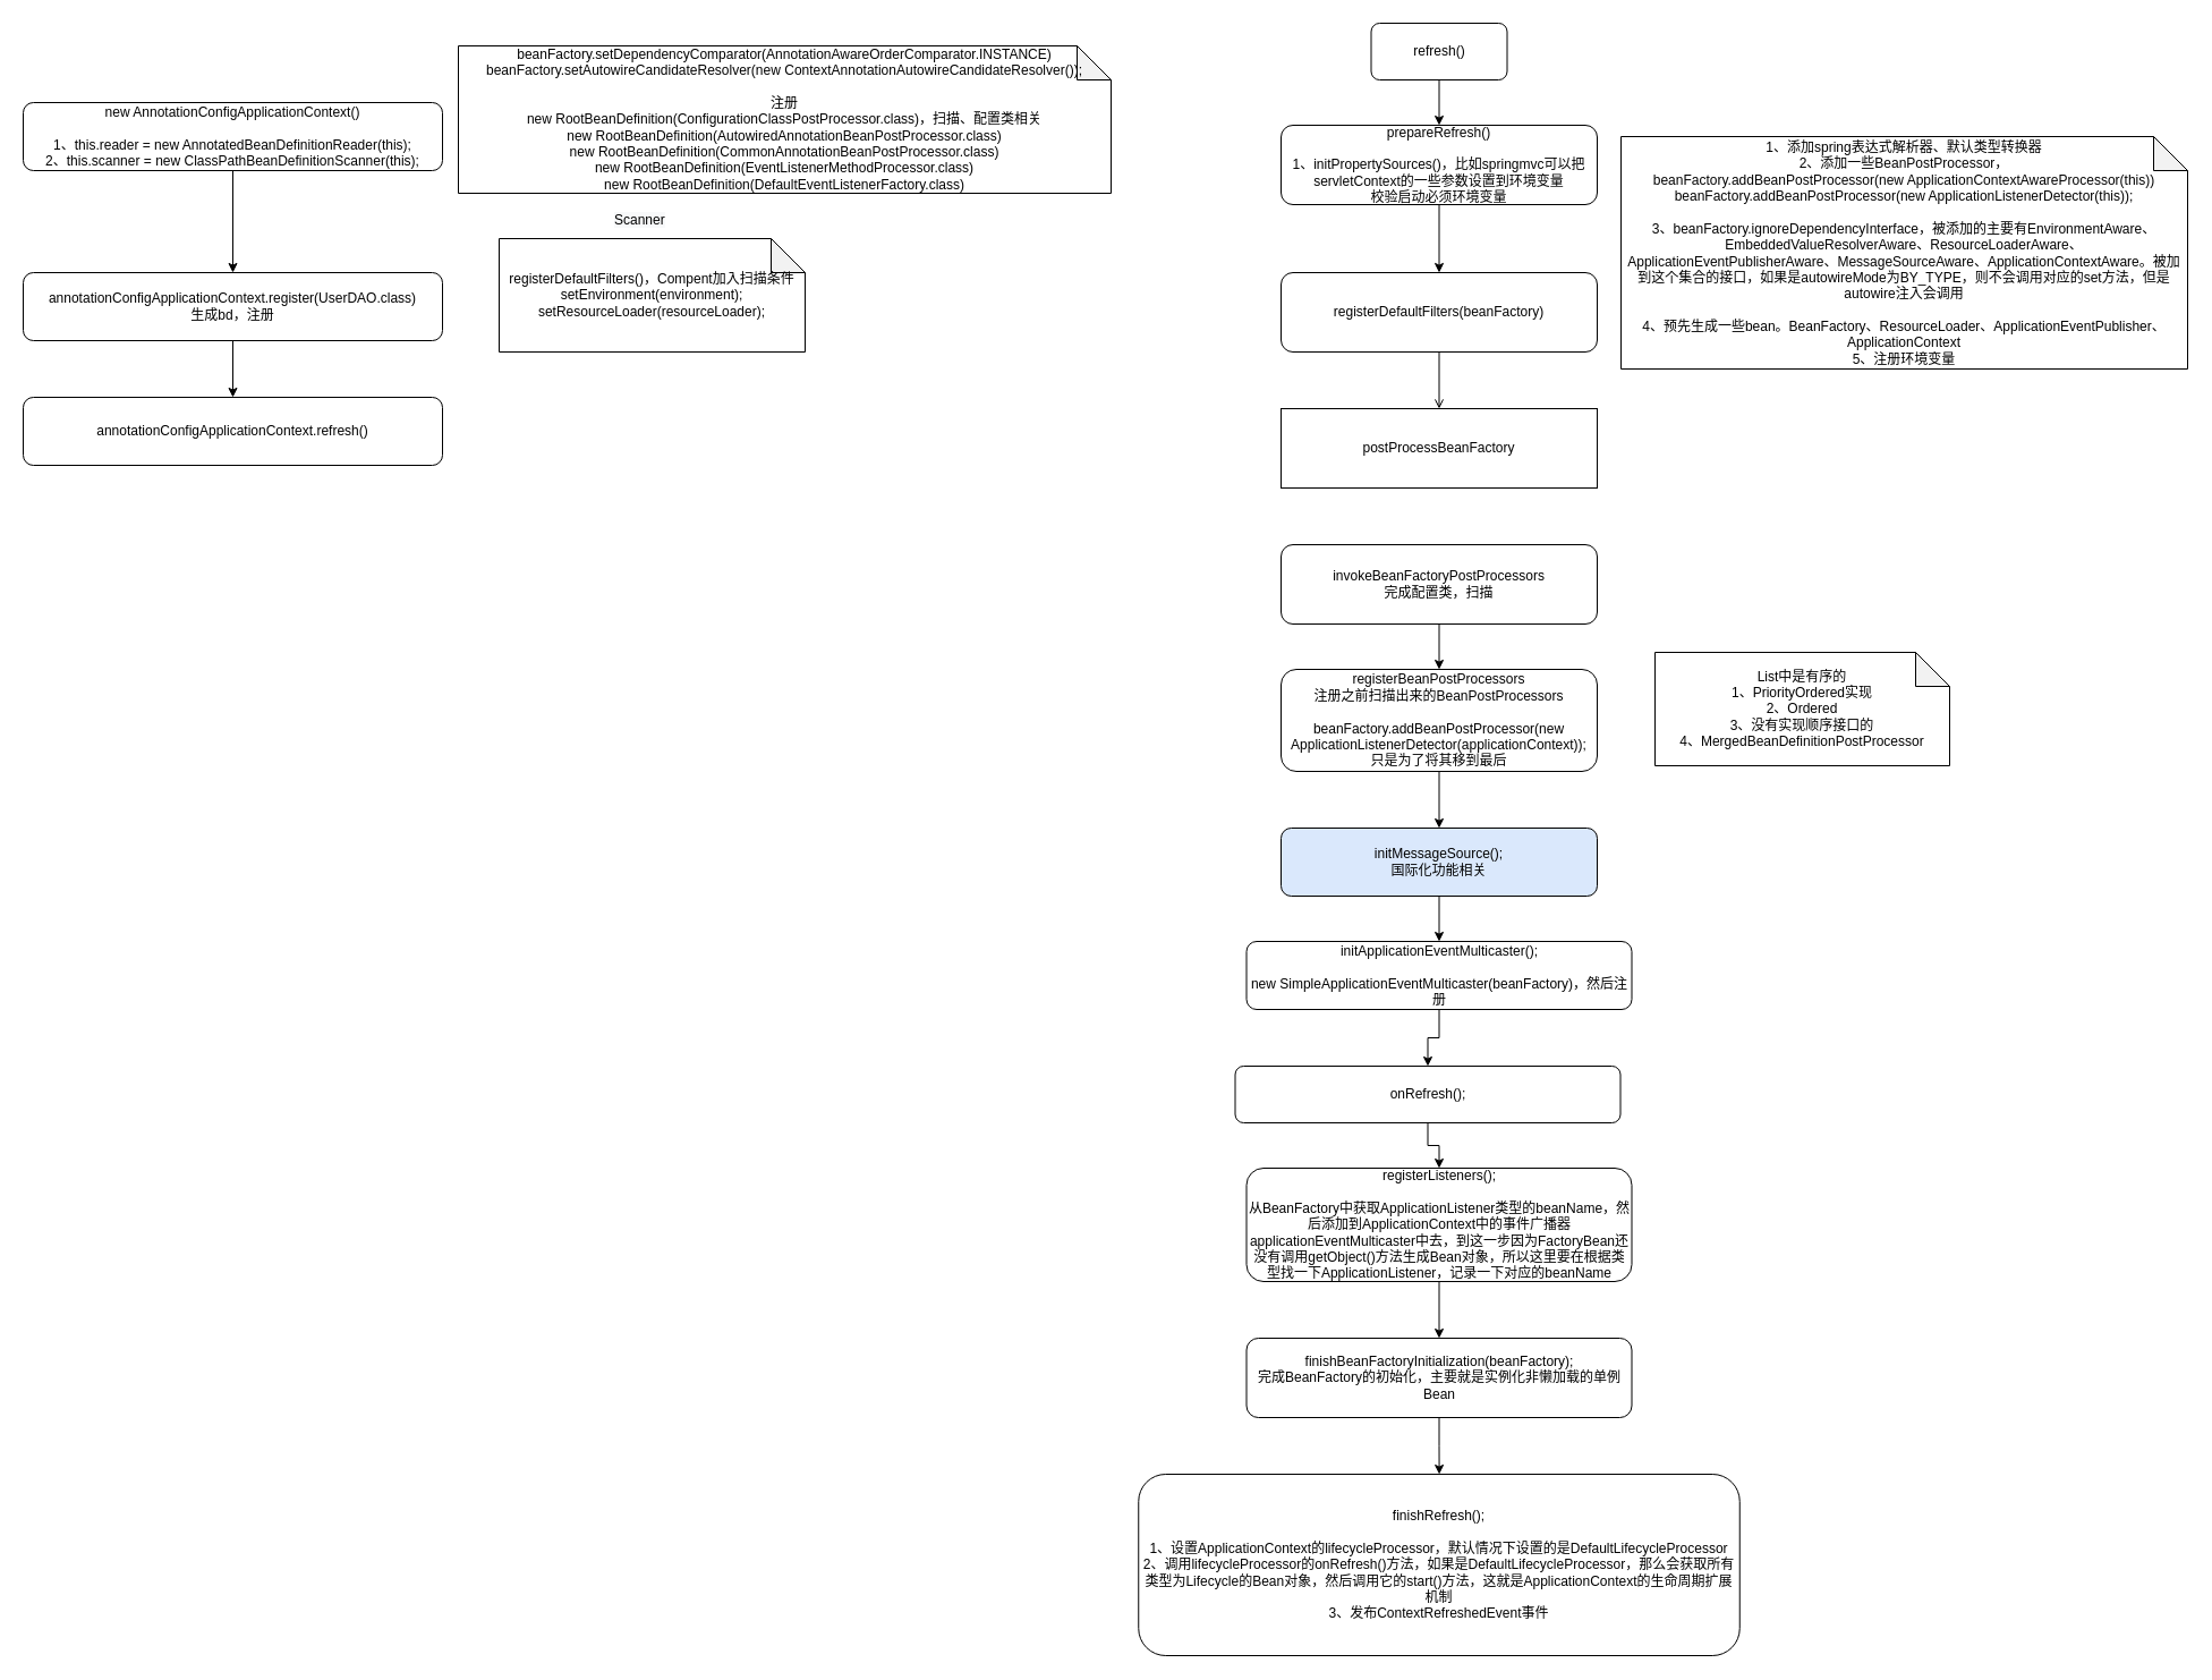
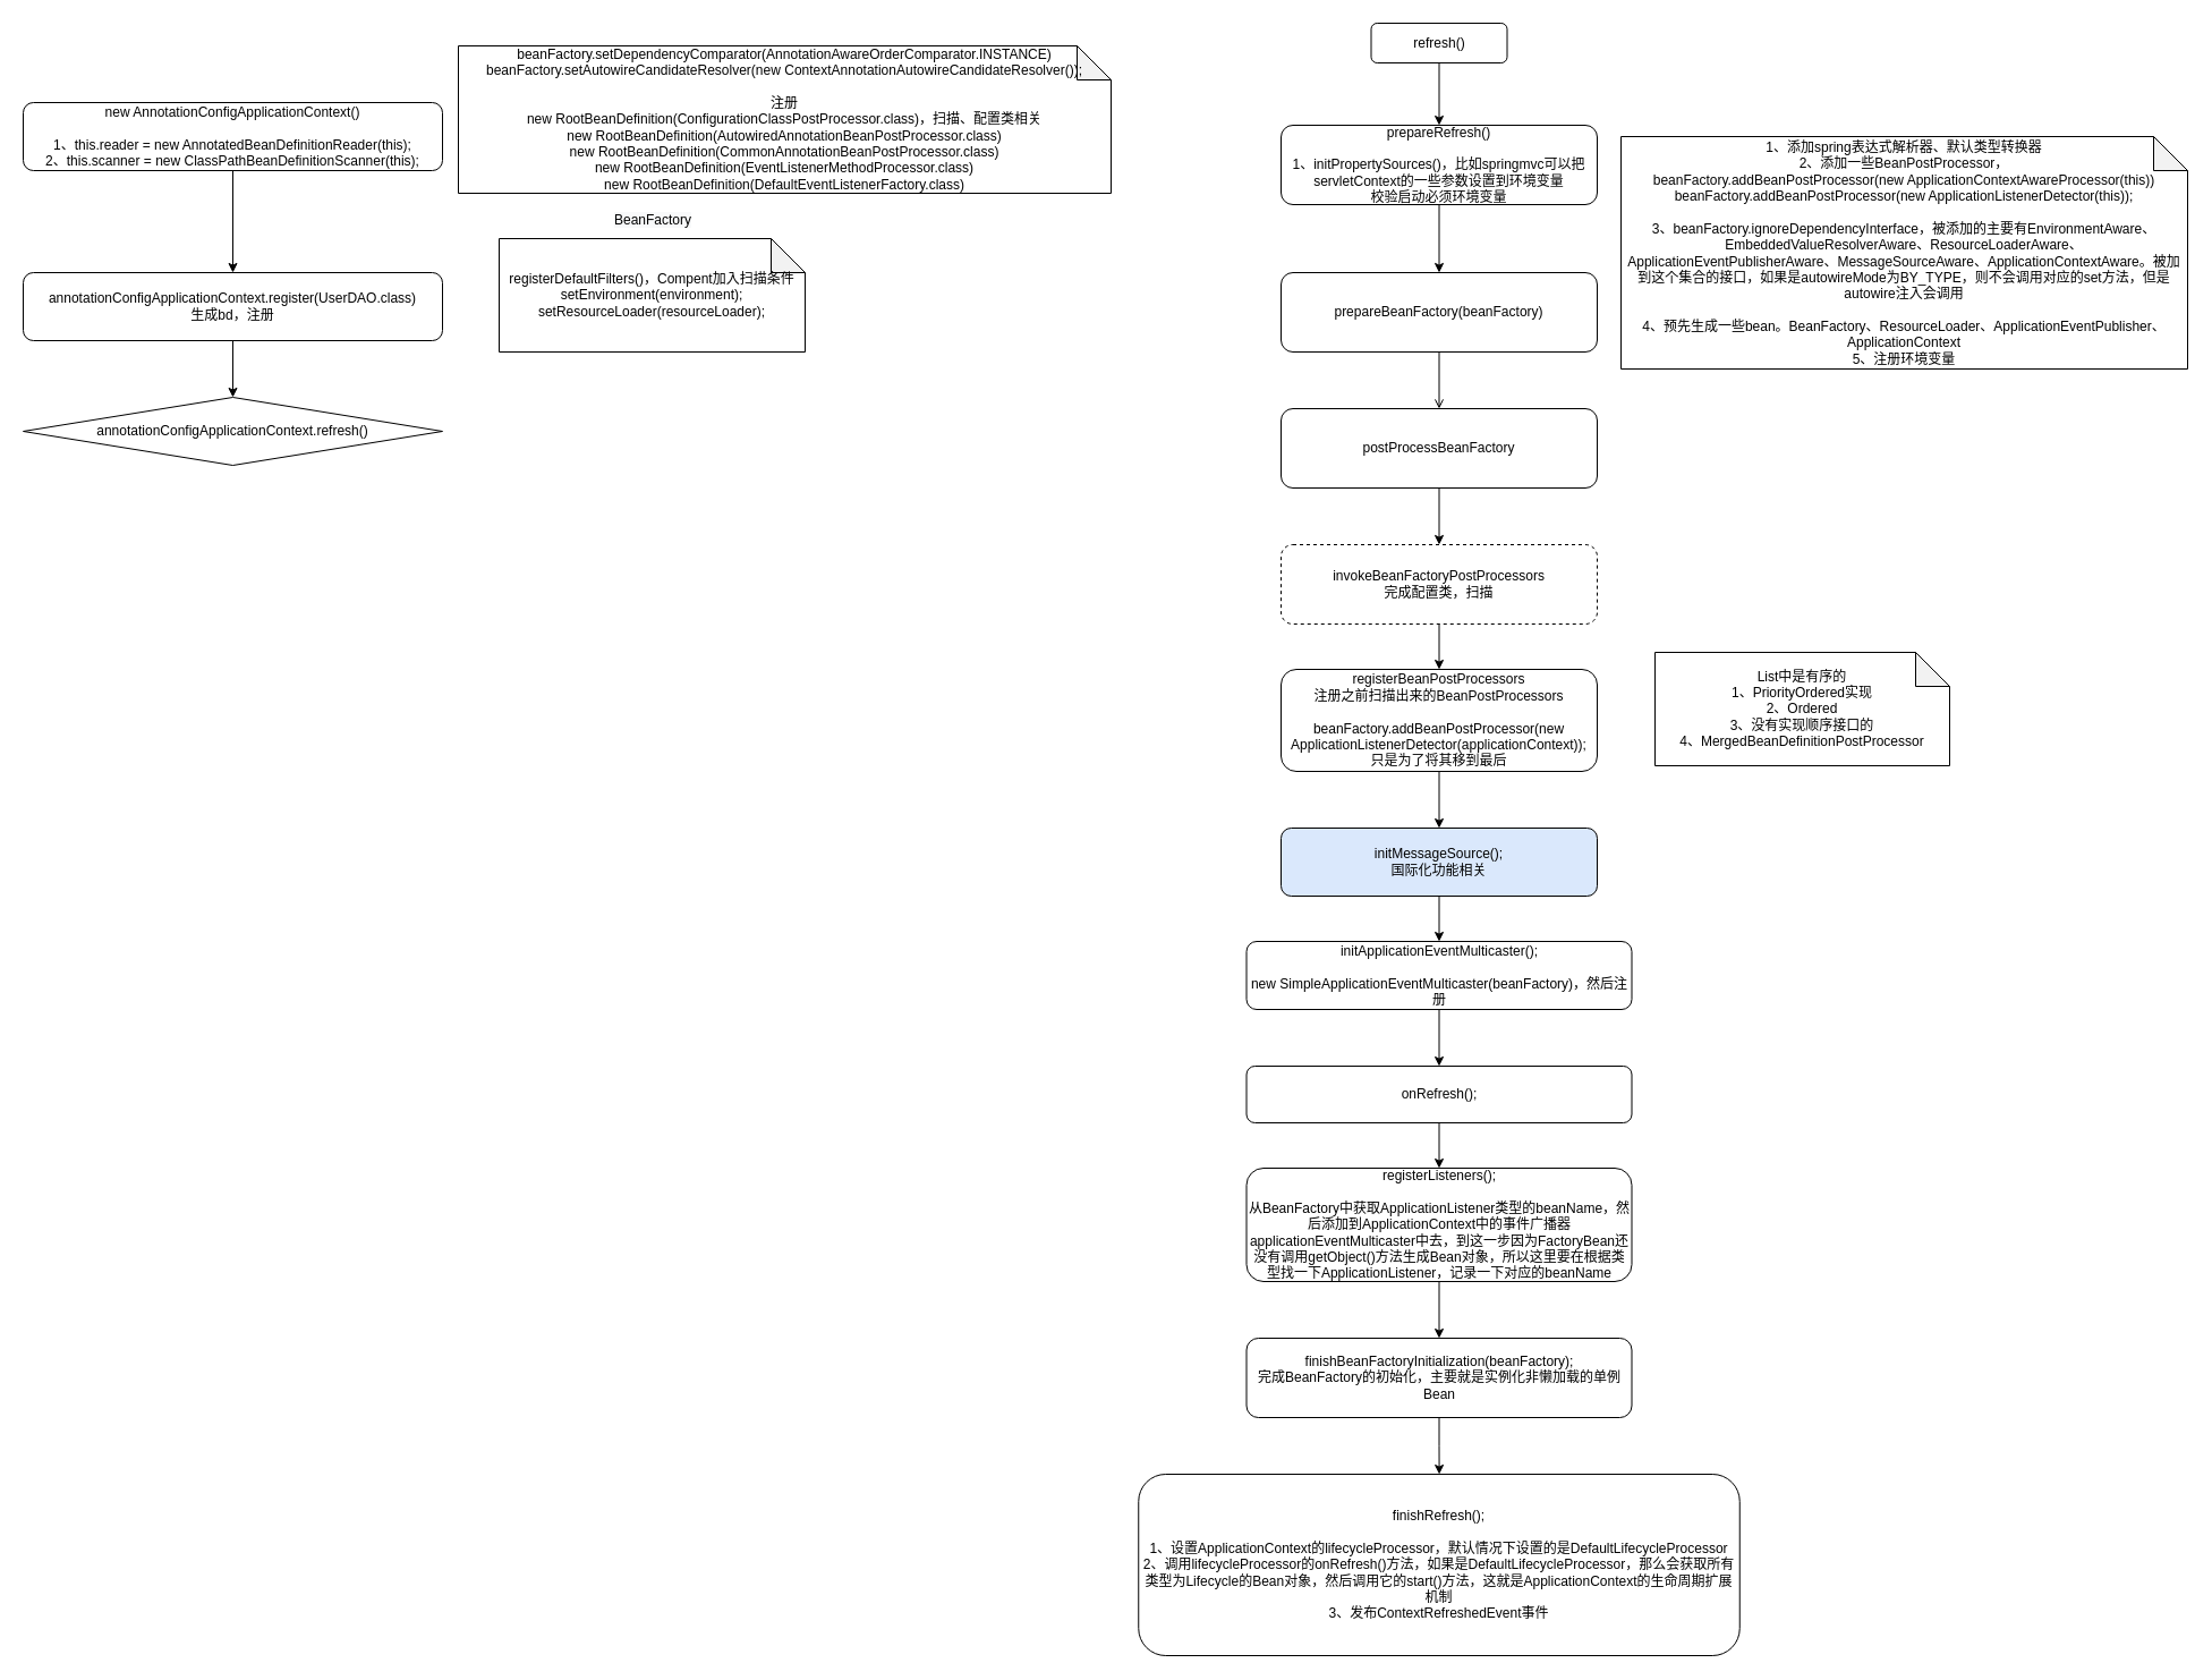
- <mxCell id="11" value="refresh()" style="rounded=1;whiteSpace=wrap;html=1;" vertex="1" parent="1"><mxGeometry x="1209.5" y="20" width="120" height="50" as="geometry" /></mxCell>
+ <mxCell id="11" value="refresh()" style="rounded=1;whiteSpace=wrap;html=1;" vertex="1" parent="1"><mxGeometry x="1209.5" y="20" width="120" height="35" as="geometry" /></mxCell>
- <mxCell id="6" value="&lt;span style=&quot;color: rgb(0, 0, 0); font-family: Helvetica; font-size: 12px; font-style: normal; font-variant-ligatures: normal; font-variant-caps: normal; font-weight: 400; letter-spacing: normal; orphans: 2; text-align: center; text-indent: 0px; text-transform: none; widows: 2; word-spacing: 0px; -webkit-text-stroke-width: 0px; background-color: rgb(248, 249, 250); text-decoration-thickness: initial; text-decoration-style: initial; text-decoration-color: initial; float: none; display: inline !important;&quot;&gt;Scanner&lt;/span&gt;" style="text;whiteSpace=wrap;html=1;" vertex="1" parent="1"><mxGeometry x="540" y="180" width="70" height="40" as="geometry" /></mxCell>
+ <mxCell id="6" value="&lt;span style=&quot;color: rgb(0, 0, 0); font-family: Helvetica; font-size: 12px; font-style: normal; font-variant-ligatures: normal; font-variant-caps: normal; font-weight: 400; letter-spacing: normal; orphans: 2; text-align: center; text-indent: 0px; text-transform: none; widows: 2; word-spacing: 0px; -webkit-text-stroke-width: 0px; background-color: rgb(248, 249, 250); text-decoration-thickness: initial; text-decoration-style: initial; text-decoration-color: initial; float: none; display: inline !important;&quot;&gt;BeanFactory&lt;/span&gt;" style="text;whiteSpace=wrap;html=1;" vertex="1" parent="1"><mxGeometry x="540" y="180" width="70" height="40" as="geometry" /></mxCell>
- <mxCell id="15" value="registerDefaultFilters(beanFactory)" style="rounded=1;whiteSpace=wrap;html=1;" vertex="1" parent="1"><mxGeometry x="1130" y="240" width="279" height="70" as="geometry" /></mxCell>
+ <mxCell id="15" value="prepareBeanFactory(beanFactory)" style="rounded=1;whiteSpace=wrap;html=1;" vertex="1" parent="1"><mxGeometry x="1130" y="240" width="279" height="70" as="geometry" /></mxCell>
- <mxCell id="9" value="annotationConfigApplicationContext.refresh()" style="rounded=1;whiteSpace=wrap;html=1;" vertex="1" parent="1"><mxGeometry x="20" y="350" width="370" height="60" as="geometry" /></mxCell>
+ <mxCell id="9" value="annotationConfigApplicationContext.refresh()" style="rhombus;whiteSpace=wrap;html=1;" vertex="1" parent="1"><mxGeometry x="20" y="350" width="370" height="60" as="geometry" /></mxCell>
- <mxCell id="18" value="postProcessBeanFactory" style="whiteSpace=wrap;html=1;rounded=0;" vertex="1" parent="1"><mxGeometry x="1130" y="360" width="279" height="70" as="geometry" /></mxCell>
+ <mxCell id="18" value="postProcessBeanFactory" style="rounded=1;whiteSpace=wrap;html=1;" vertex="1" parent="1"><mxGeometry x="1130" y="360" width="279" height="70" as="geometry" /></mxCell>
+ <mxCell id="17" value="" style="edgeStyle=orthogonalEdgeStyle;rounded=0;orthogonalLoop=1;jettySize=auto;html=1;" edge="1" parent="1" source="18" target="20"><mxGeometry relative="1" as="geometry" /></mxCell>
- <mxCell id="20" value="invokeBeanFactoryPostProcessors&lt;br&gt;完成配置类，扫描" style="rounded=1;whiteSpace=wrap;html=1;" vertex="1" parent="1"><mxGeometry x="1130" y="480" width="279" height="70" as="geometry" /></mxCell>
+ <mxCell id="20" value="invokeBeanFactoryPostProcessors&lt;br&gt;完成配置类，扫描" style="rounded=1;whiteSpace=wrap;html=1;dashed=1;" vertex="1" parent="1"><mxGeometry x="1130" y="480" width="279" height="70" as="geometry" /></mxCell>
- <mxCell id="29" value="onRefresh();" style="rounded=1;whiteSpace=wrap;html=1;" vertex="1" parent="1"><mxGeometry x="1089.5" y="940" width="340" height="50" as="geometry" /></mxCell>
+ <mxCell id="29" value="onRefresh();" style="rounded=1;whiteSpace=wrap;html=1;" vertex="1" parent="1"><mxGeometry x="1099.5" y="940" width="340" height="50" as="geometry" /></mxCell>
